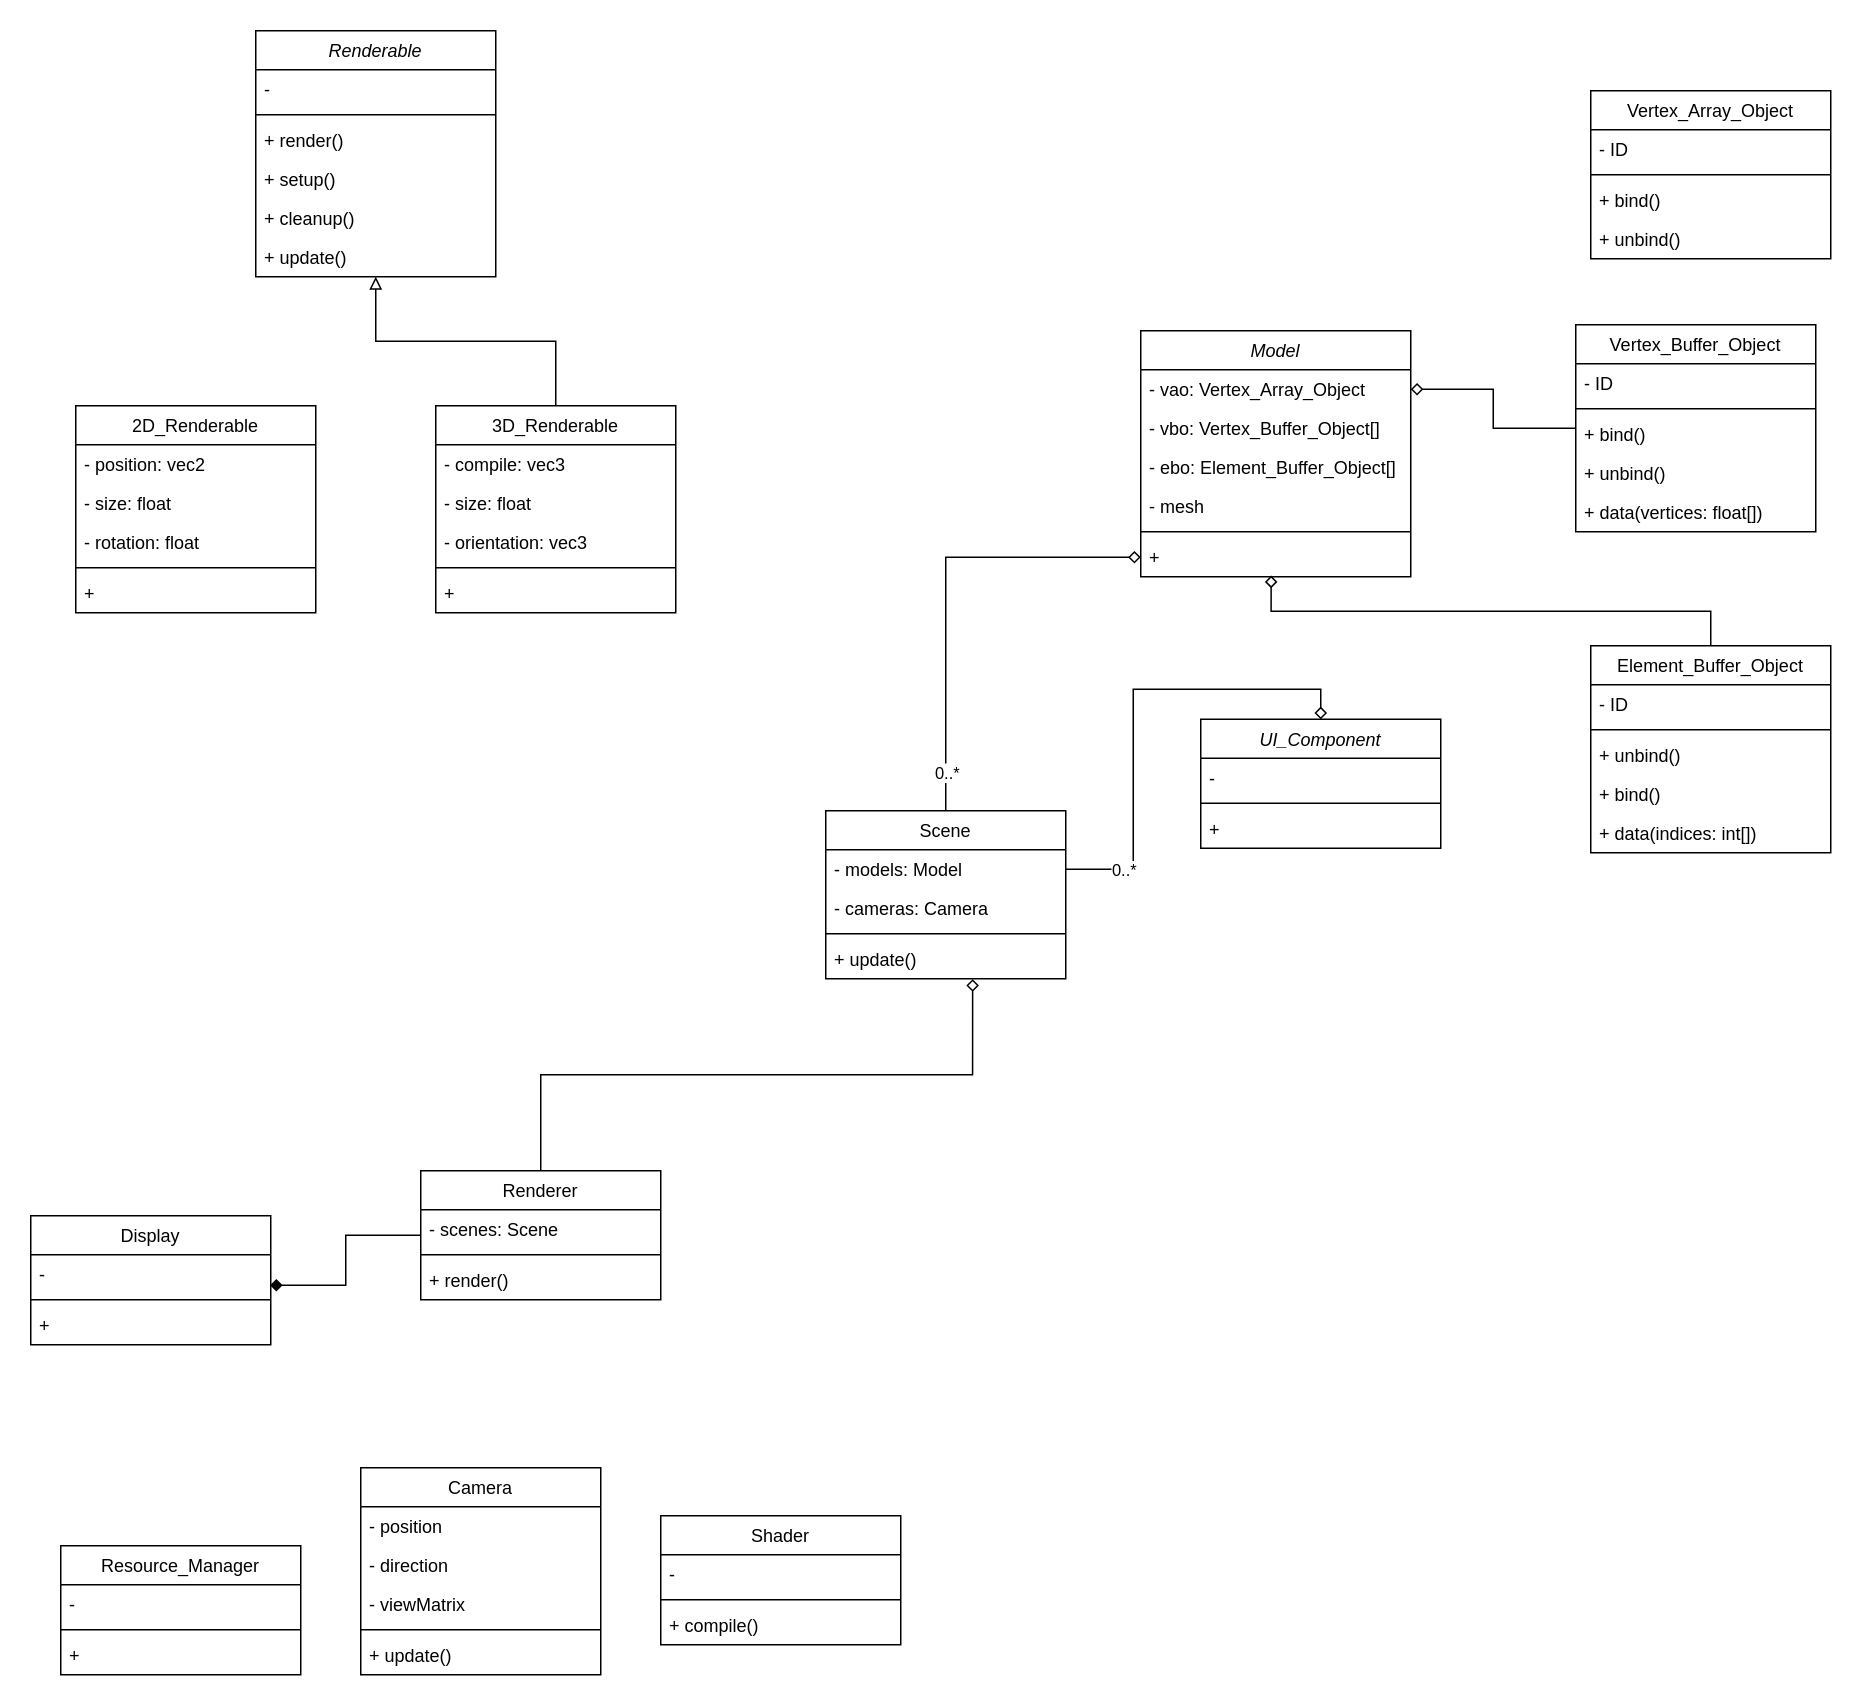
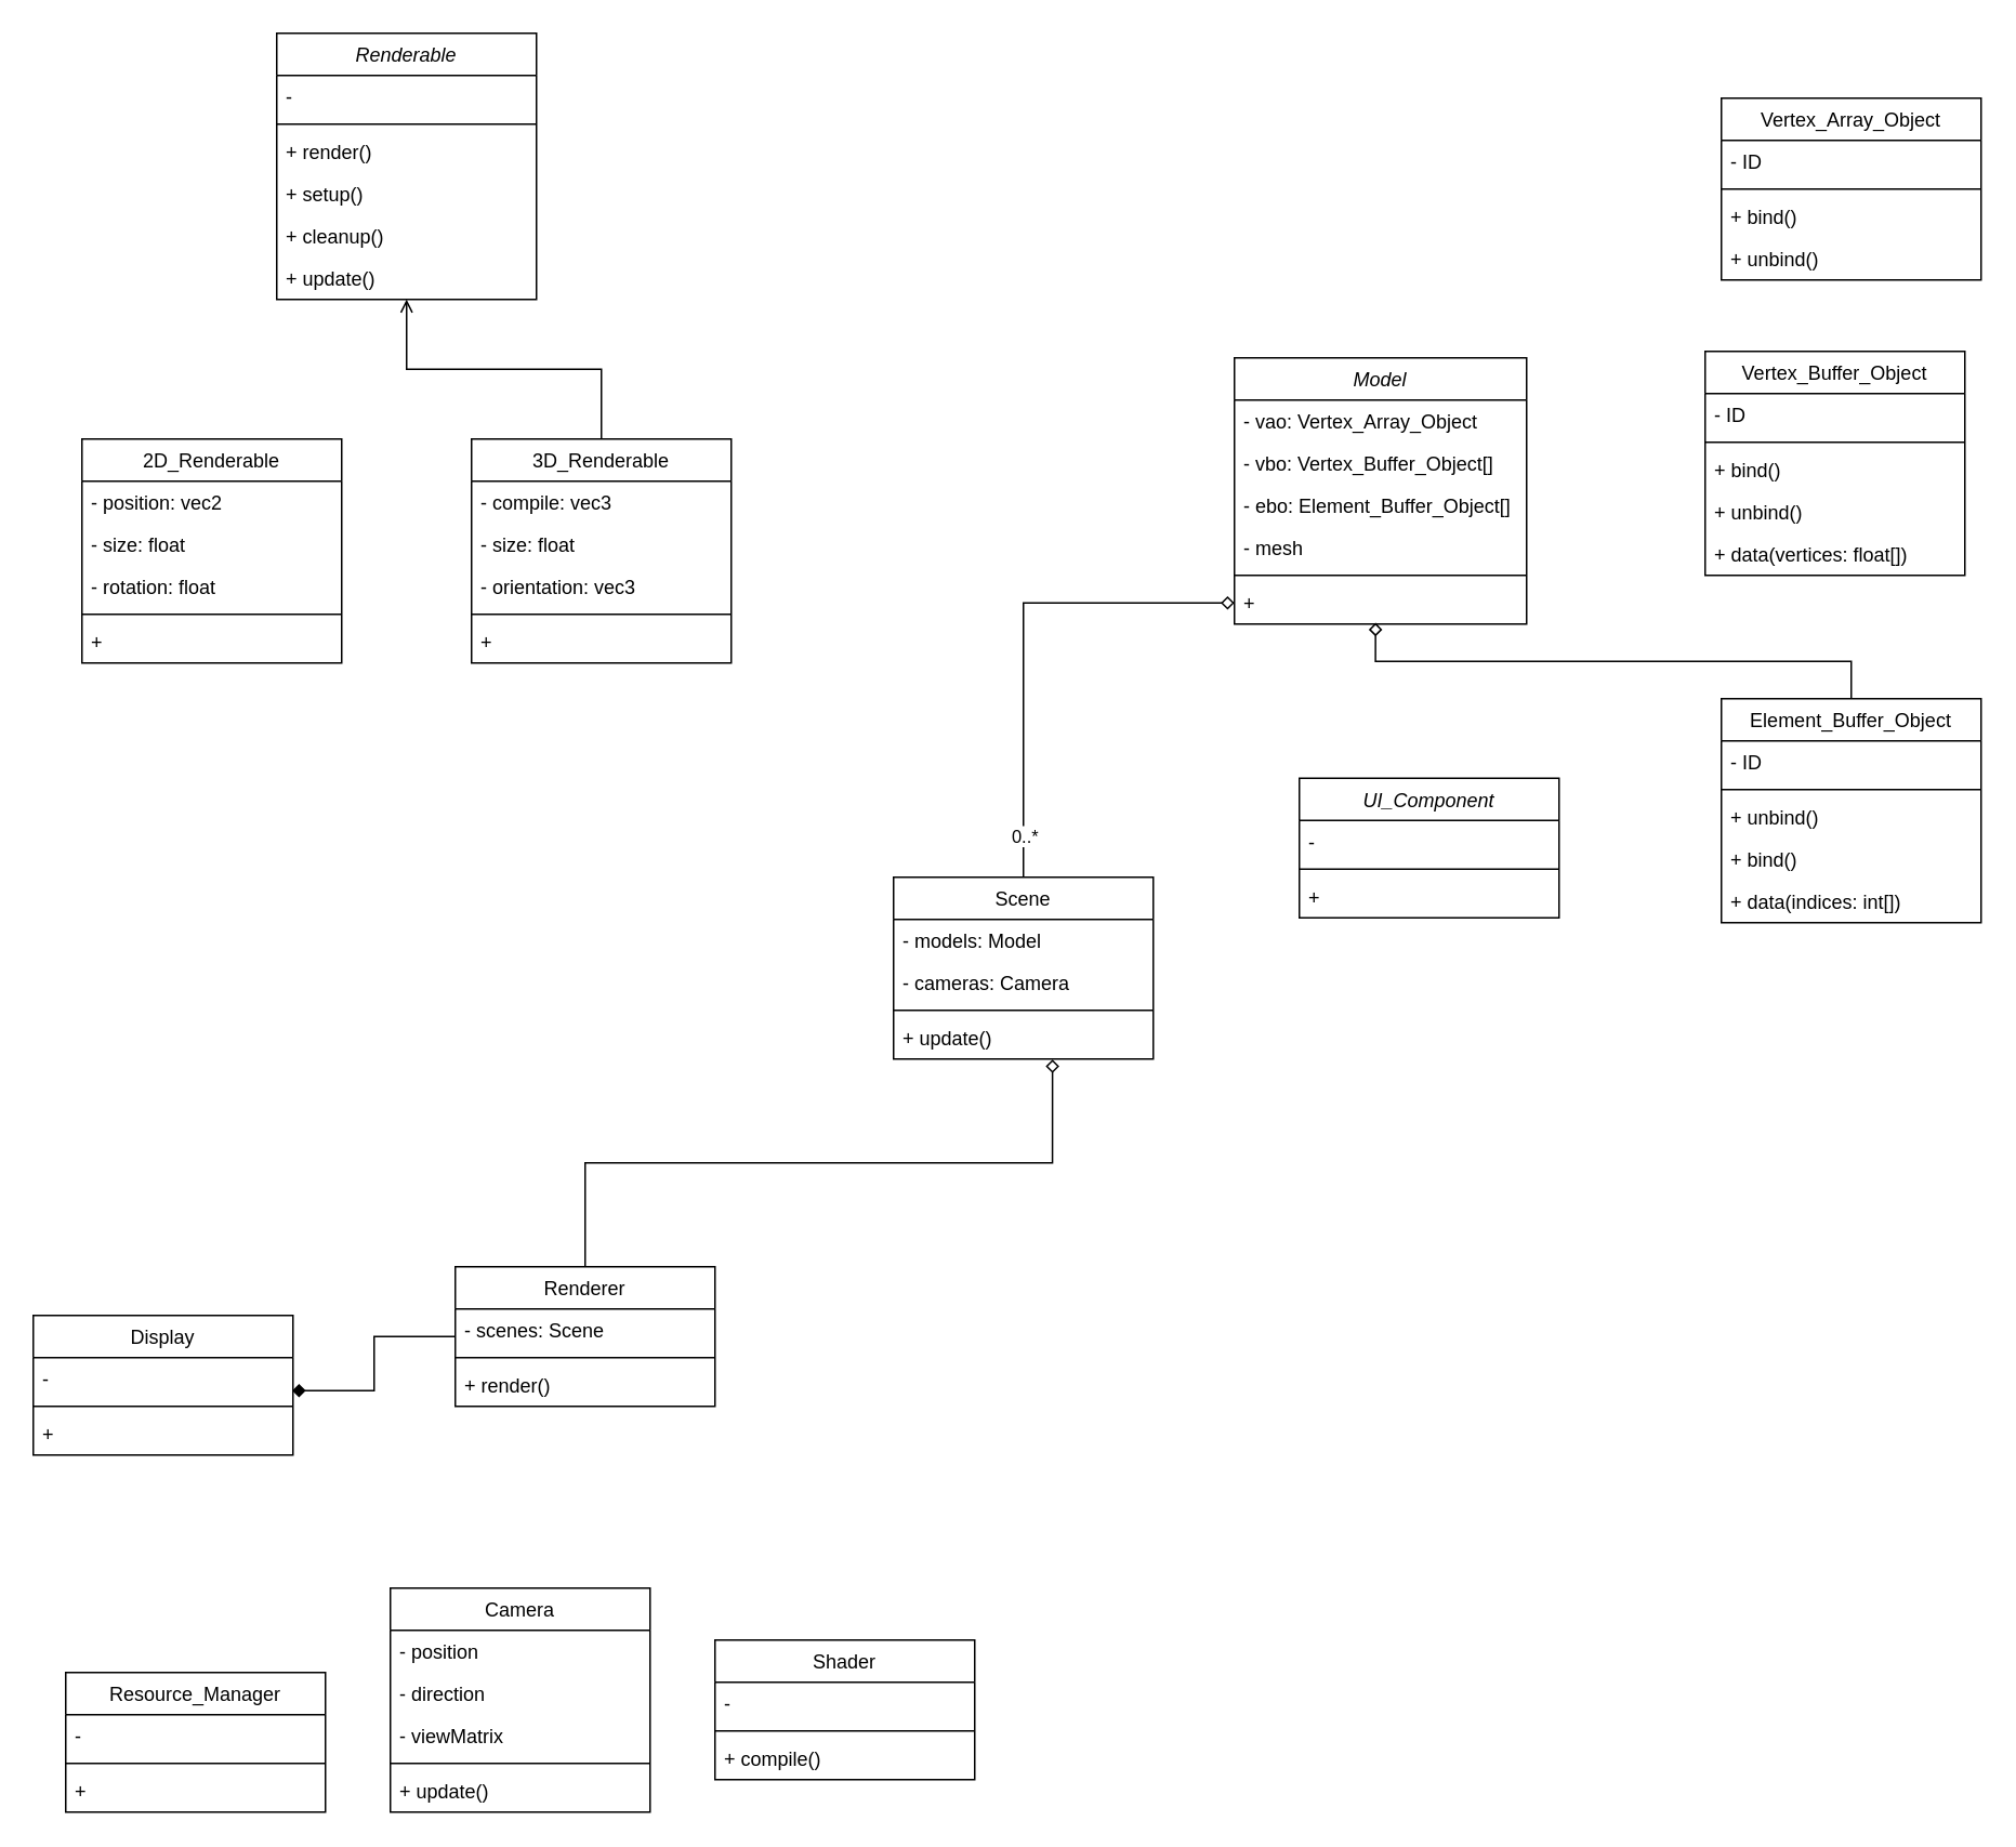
- <mxCell id="15" style="edgeStyle=orthogonalEdgeStyle;rounded=0;orthogonalLoop=1;jettySize=auto;html=1;entryX=0.5;entryY=1;entryDx=0;entryDy=0;strokeColor=default;endArrow=block;endFill=0;" edge="1" parent="1" source="16" target="2"><mxGeometry relative="1" as="geometry" /></mxCell>
+ <mxCell id="15" style="edgeStyle=orthogonalEdgeStyle;rounded=0;orthogonalLoop=1;jettySize=auto;html=1;entryX=0.5;entryY=1;entryDx=0;entryDy=0;strokeColor=default;endArrow=open;endFill=0;" edge="1" parent="1" source="16" target="2"><mxGeometry relative="1" as="geometry" /></mxCell>
- <mxCell id="38" style="edgeStyle=orthogonalEdgeStyle;rounded=0;orthogonalLoop=1;jettySize=auto;html=1;entryX=1;entryY=0.5;entryDx=0;entryDy=0;strokeColor=default;endArrow=diamond;endFill=0;" edge="1" parent="1" source="39" target="23"><mxGeometry relative="1" as="geometry" /></mxCell>
- <mxCell id="83" style="edgeStyle=orthogonalEdgeStyle;rounded=0;orthogonalLoop=1;jettySize=auto;html=1;entryX=0.5;entryY=0;entryDx=0;entryDy=0;strokeColor=default;endArrow=diamond;endFill=0;" edge="1" parent="1" source="61" target="75"><mxGeometry relative="1" as="geometry" /></mxCell>
- <mxCell id="84" value="0..*" style="edgeLabel;html=1;align=center;verticalAlign=middle;resizable=0;points=[];" vertex="1" connectable="0" parent="83"><mxGeometry x="-0.752" relative="1" as="geometry"><mxPoint as="offset" /></mxGeometry></mxCell>
